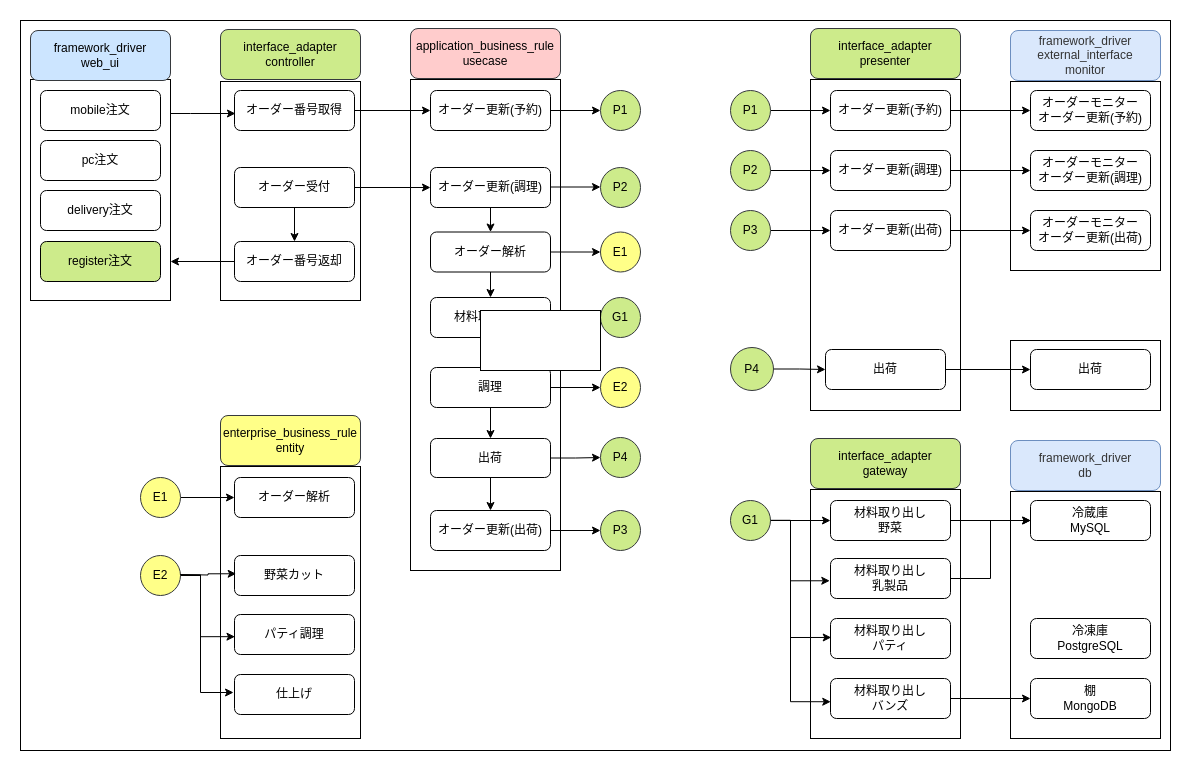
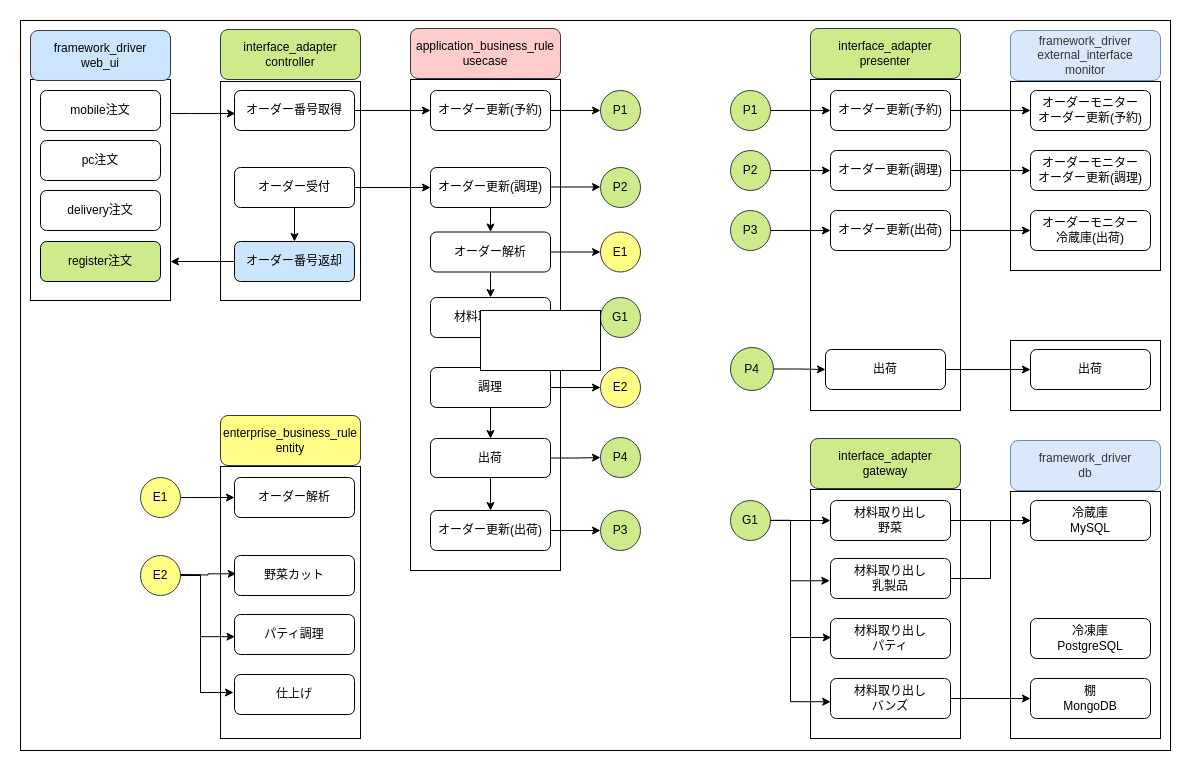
- <mxCell id="61" value="オーダーモニター&lt;br&gt;オーダー更新(出荷)" style="rounded=1;whiteSpace=wrap;html=1;" parent="1" vertex="1"><mxGeometry x="1030" y="210" width="120" height="40" as="geometry" /></mxCell>
+ <mxCell id="61" value="オーダーモニター&lt;br&gt;冷蔵庫(出荷)" style="rounded=1;whiteSpace=wrap;html=1;" parent="1" vertex="1"><mxGeometry x="1030" y="210" width="120" height="40" as="geometry" /></mxCell>
- <mxCell id="18" value="オーダー番号返却" style="rounded=1;whiteSpace=wrap;html=1;" parent="1" vertex="1"><mxGeometry x="234" y="241" width="120" height="40" as="geometry" /></mxCell>
+ <mxCell id="18" value="オーダー番号返却" style="rounded=1;whiteSpace=wrap;html=1;fillColor=#cce5ff;" parent="1" vertex="1"><mxGeometry x="234" y="241" width="120" height="40" as="geometry" /></mxCell>
